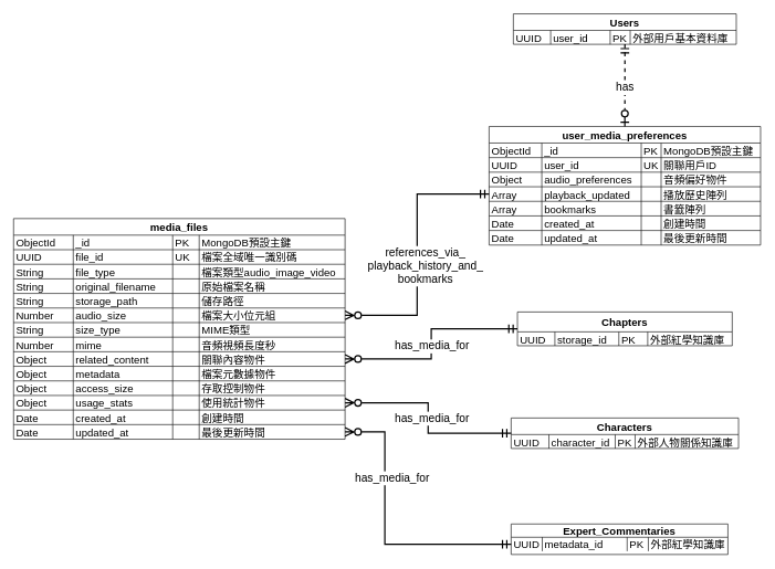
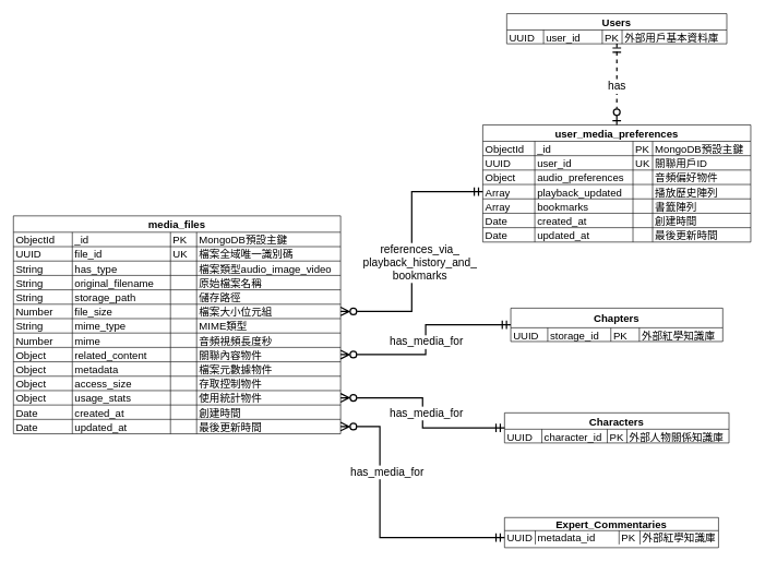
- <mxCell id="15" value="file_type" style="shape=partialRectangle;connectable=0;fillColor=none;top=0;left=0;bottom=0;right=0;align=left;spacingLeft=2;overflow=hidden;fontSize=16;" parent="13" vertex="1"><mxGeometry x="90" width="150" height="22" as="geometry"><mxRectangle width="150" height="22" as="alternateBounds" /></mxGeometry></mxCell>
+ <mxCell id="15" value="has_type" style="shape=partialRectangle;connectable=0;fillColor=none;top=0;left=0;bottom=0;right=0;align=left;spacingLeft=2;overflow=hidden;fontSize=16;" parent="13" vertex="1"><mxGeometry x="90" width="150" height="22" as="geometry"><mxRectangle width="150" height="22" as="alternateBounds" /></mxGeometry></mxCell>
- <mxCell id="30" value="audio_size" style="shape=partialRectangle;connectable=0;fillColor=none;top=0;left=0;bottom=0;right=0;align=left;spacingLeft=2;overflow=hidden;fontSize=16;" parent="28" vertex="1"><mxGeometry x="90" width="150" height="22" as="geometry"><mxRectangle width="150" height="22" as="alternateBounds" /></mxGeometry></mxCell>
+ <mxCell id="30" value="file_size" style="shape=partialRectangle;connectable=0;fillColor=none;top=0;left=0;bottom=0;right=0;align=left;spacingLeft=2;overflow=hidden;fontSize=16;" parent="28" vertex="1"><mxGeometry x="90" width="150" height="22" as="geometry"><mxRectangle width="150" height="22" as="alternateBounds" /></mxGeometry></mxCell>
- <mxCell id="35" value="size_type" style="shape=partialRectangle;connectable=0;fillColor=none;top=0;left=0;bottom=0;right=0;align=left;spacingLeft=2;overflow=hidden;fontSize=16;" parent="33" vertex="1"><mxGeometry x="90" width="150" height="22" as="geometry"><mxRectangle width="150" height="22" as="alternateBounds" /></mxGeometry></mxCell>
+ <mxCell id="35" value="mime_type" style="shape=partialRectangle;connectable=0;fillColor=none;top=0;left=0;bottom=0;right=0;align=left;spacingLeft=2;overflow=hidden;fontSize=16;" parent="33" vertex="1"><mxGeometry x="90" width="150" height="22" as="geometry"><mxRectangle width="150" height="22" as="alternateBounds" /></mxGeometry></mxCell>
